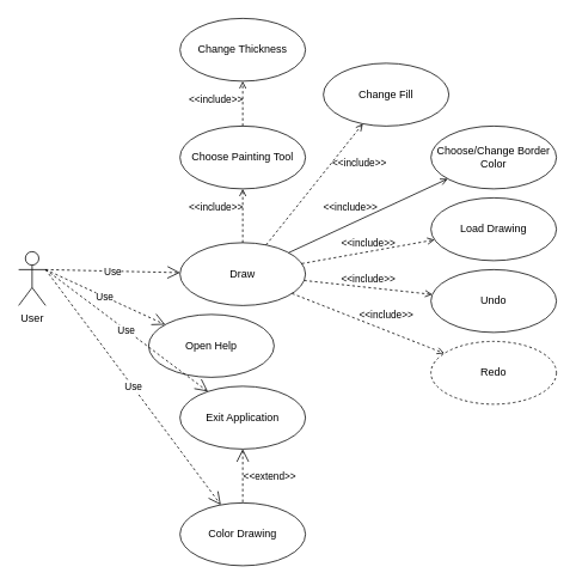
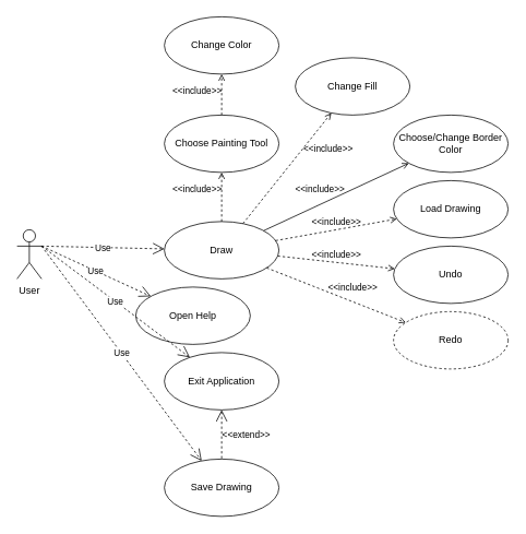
- <mxCell id="17" value="Change Thickness" style="ellipse;whiteSpace=wrap;html=1;" vertex="1" parent="1"><mxGeometry x="200" y="20" width="140" height="70" as="geometry" /></mxCell>
+ <mxCell id="17" value="Change Color" style="ellipse;whiteSpace=wrap;html=1;" vertex="1" parent="1"><mxGeometry x="200" y="20" width="140" height="70" as="geometry" /></mxCell>
- <mxCell id="4" value="Color Drawing" style="ellipse;whiteSpace=wrap;html=1;" vertex="1" parent="1"><mxGeometry x="200" y="560" width="140" height="70" as="geometry" /></mxCell>
+ <mxCell id="4" value="Save Drawing" style="ellipse;whiteSpace=wrap;html=1;" vertex="1" parent="1"><mxGeometry x="200" y="560" width="140" height="70" as="geometry" /></mxCell>
